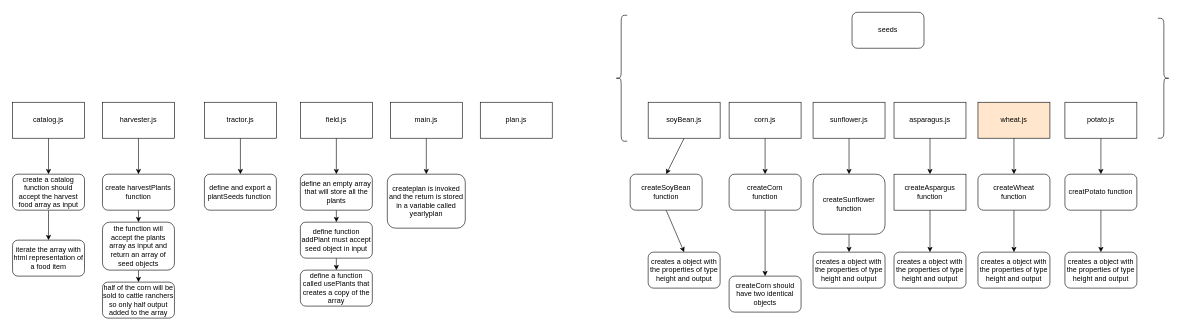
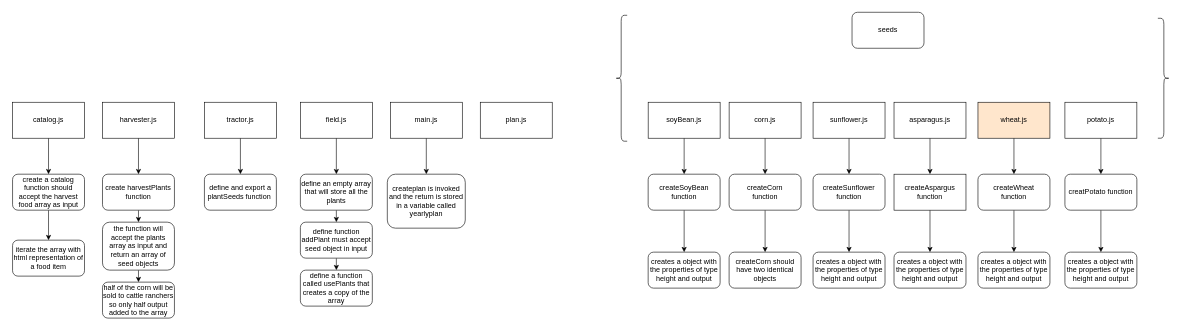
- <mxCell id="24" value="createSoyBean function" style="rounded=1;whiteSpace=wrap;html=1;" vertex="1" parent="1"><mxGeometry x="1050" y="290" width="120" height="60" as="geometry" /></mxCell>
+ <mxCell id="24" value="createSoyBean function" style="rounded=1;whiteSpace=wrap;html=1;" vertex="1" parent="1"><mxGeometry x="1080" y="290" width="120" height="60" as="geometry" /></mxCell>
- <mxCell id="32" value="createSunflower&lt;br&gt;function" style="rounded=1;whiteSpace=wrap;html=1;" vertex="1" parent="1"><mxGeometry x="1355" y="290" width="120" height="100" as="geometry" /></mxCell>
+ <mxCell id="32" value="createSunflower&lt;br&gt;function" style="rounded=1;whiteSpace=wrap;html=1;" vertex="1" parent="1"><mxGeometry x="1355" y="290" width="120" height="60" as="geometry" /></mxCell>
- <mxCell id="37" value="createCorn should have two identical objects" style="rounded=1;whiteSpace=wrap;html=1;" vertex="1" parent="1"><mxGeometry x="1215" y="460" width="120" height="60" as="geometry" /></mxCell>
+ <mxCell id="37" value="createCorn should have two identical objects" style="rounded=1;whiteSpace=wrap;html=1;" vertex="1" parent="1"><mxGeometry x="1215" y="420" width="120" height="60" as="geometry" /></mxCell>
